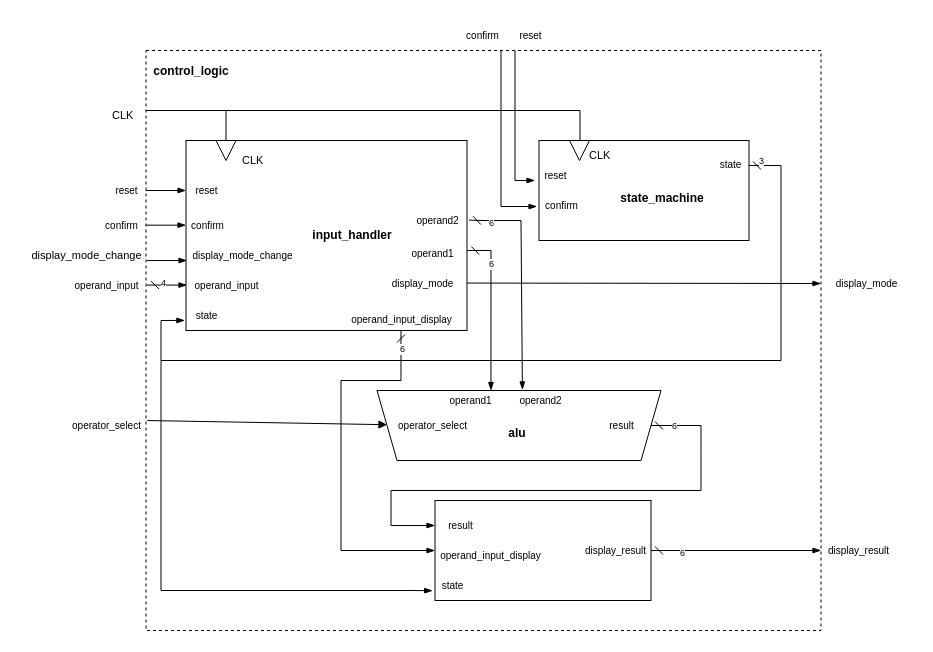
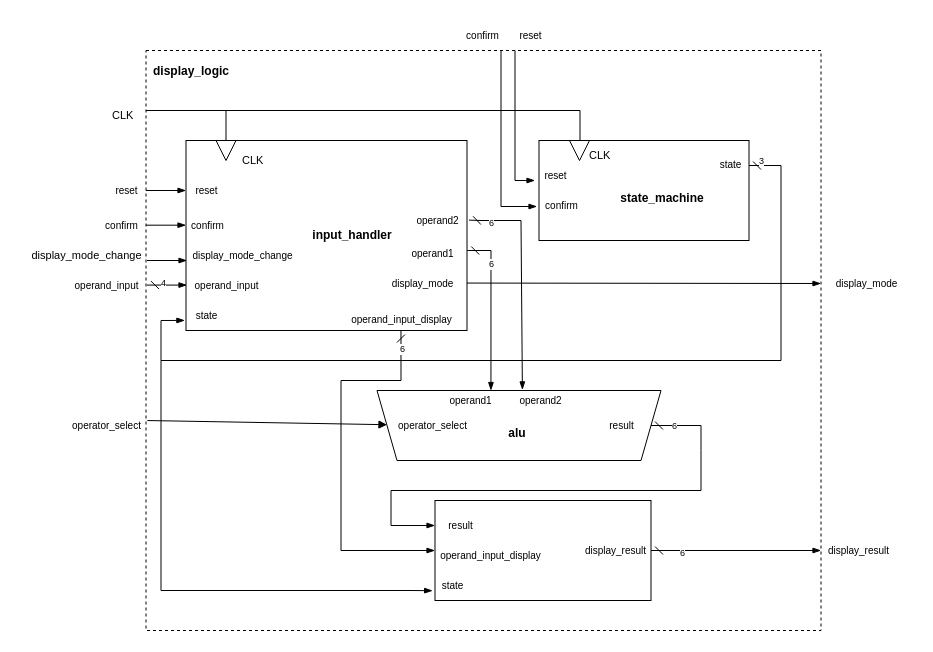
- <mxCell id="19" value="&lt;b&gt;control_logic&lt;br&gt;&lt;br&gt;&lt;br&gt;&lt;/b&gt;" style="text;strokeColor=none;align=center;fillColor=none;html=1;verticalAlign=middle;whiteSpace=wrap;rounded=0;" vertex="1" parent="1"><mxGeometry x="160.5" y="70" width="60" height="30" as="geometry" /></mxCell>
+ <mxCell id="19" value="&lt;b&gt;display_logic&lt;br&gt;&lt;br&gt;&lt;br&gt;&lt;/b&gt;" style="text;strokeColor=none;align=center;fillColor=none;html=1;verticalAlign=middle;whiteSpace=wrap;rounded=0;" vertex="1" parent="1"><mxGeometry x="160.5" y="70" width="60" height="30" as="geometry" /></mxCell>
